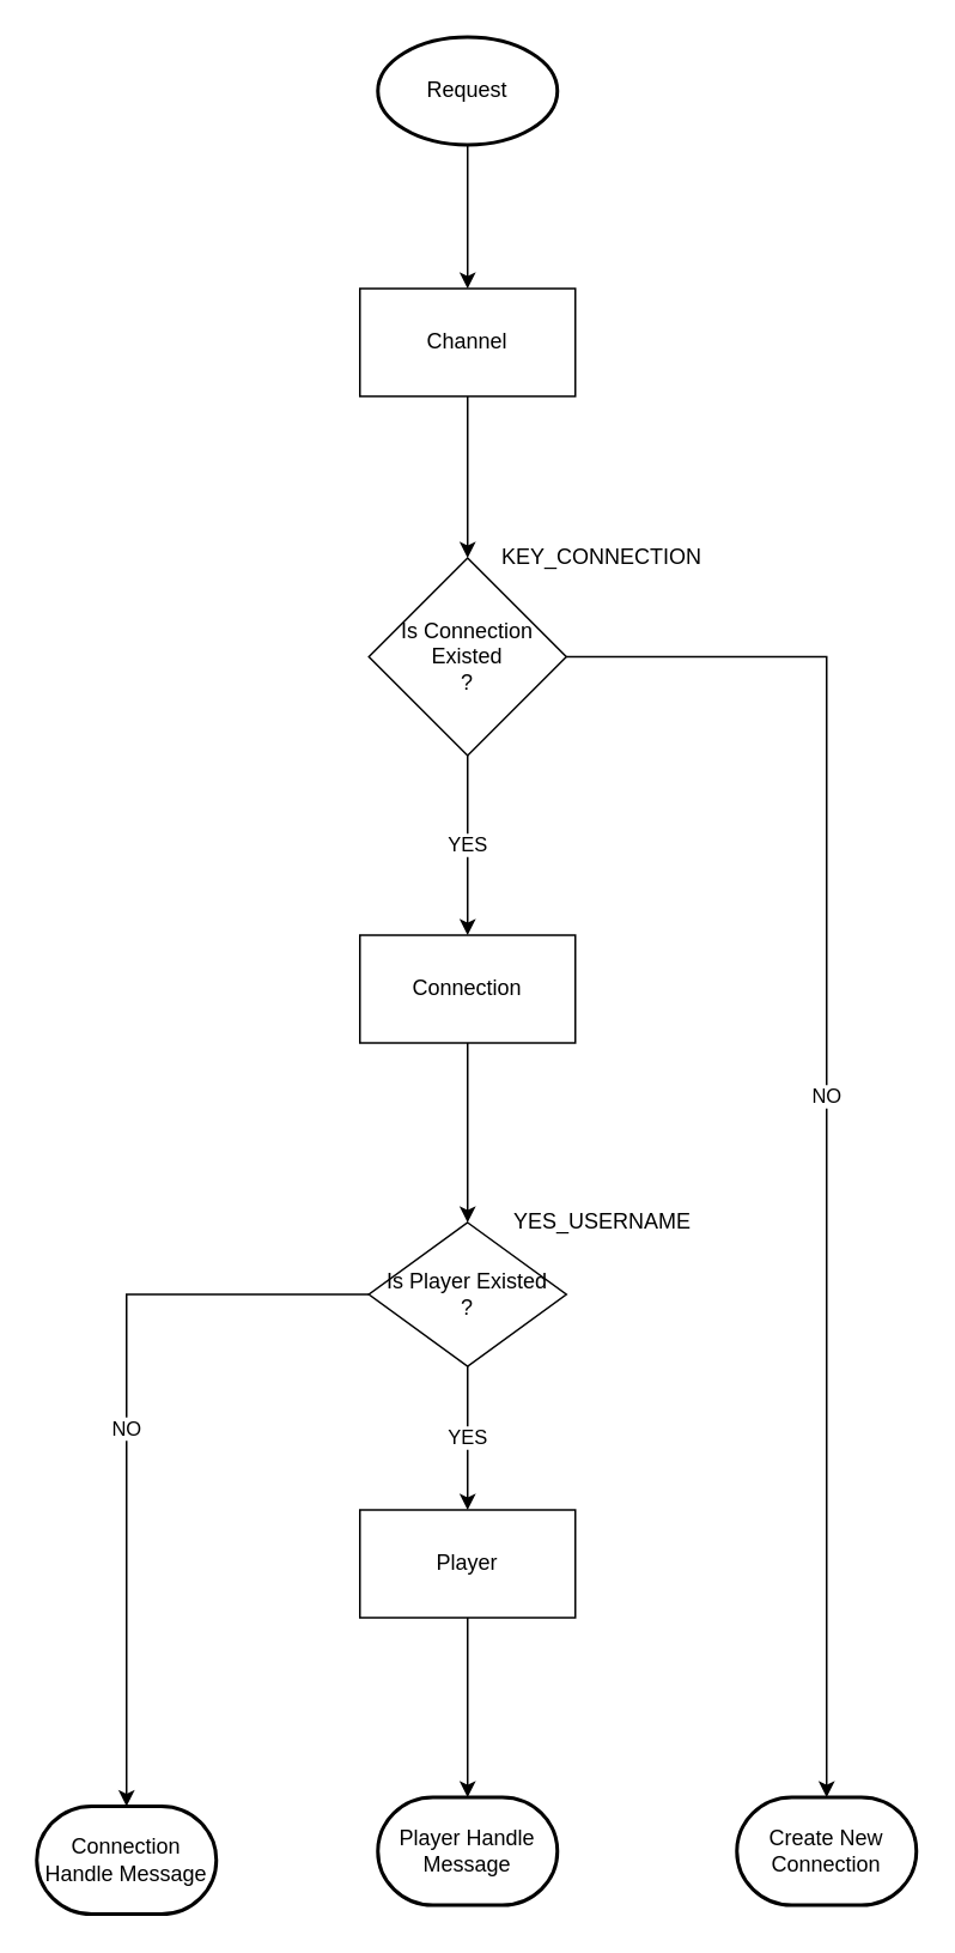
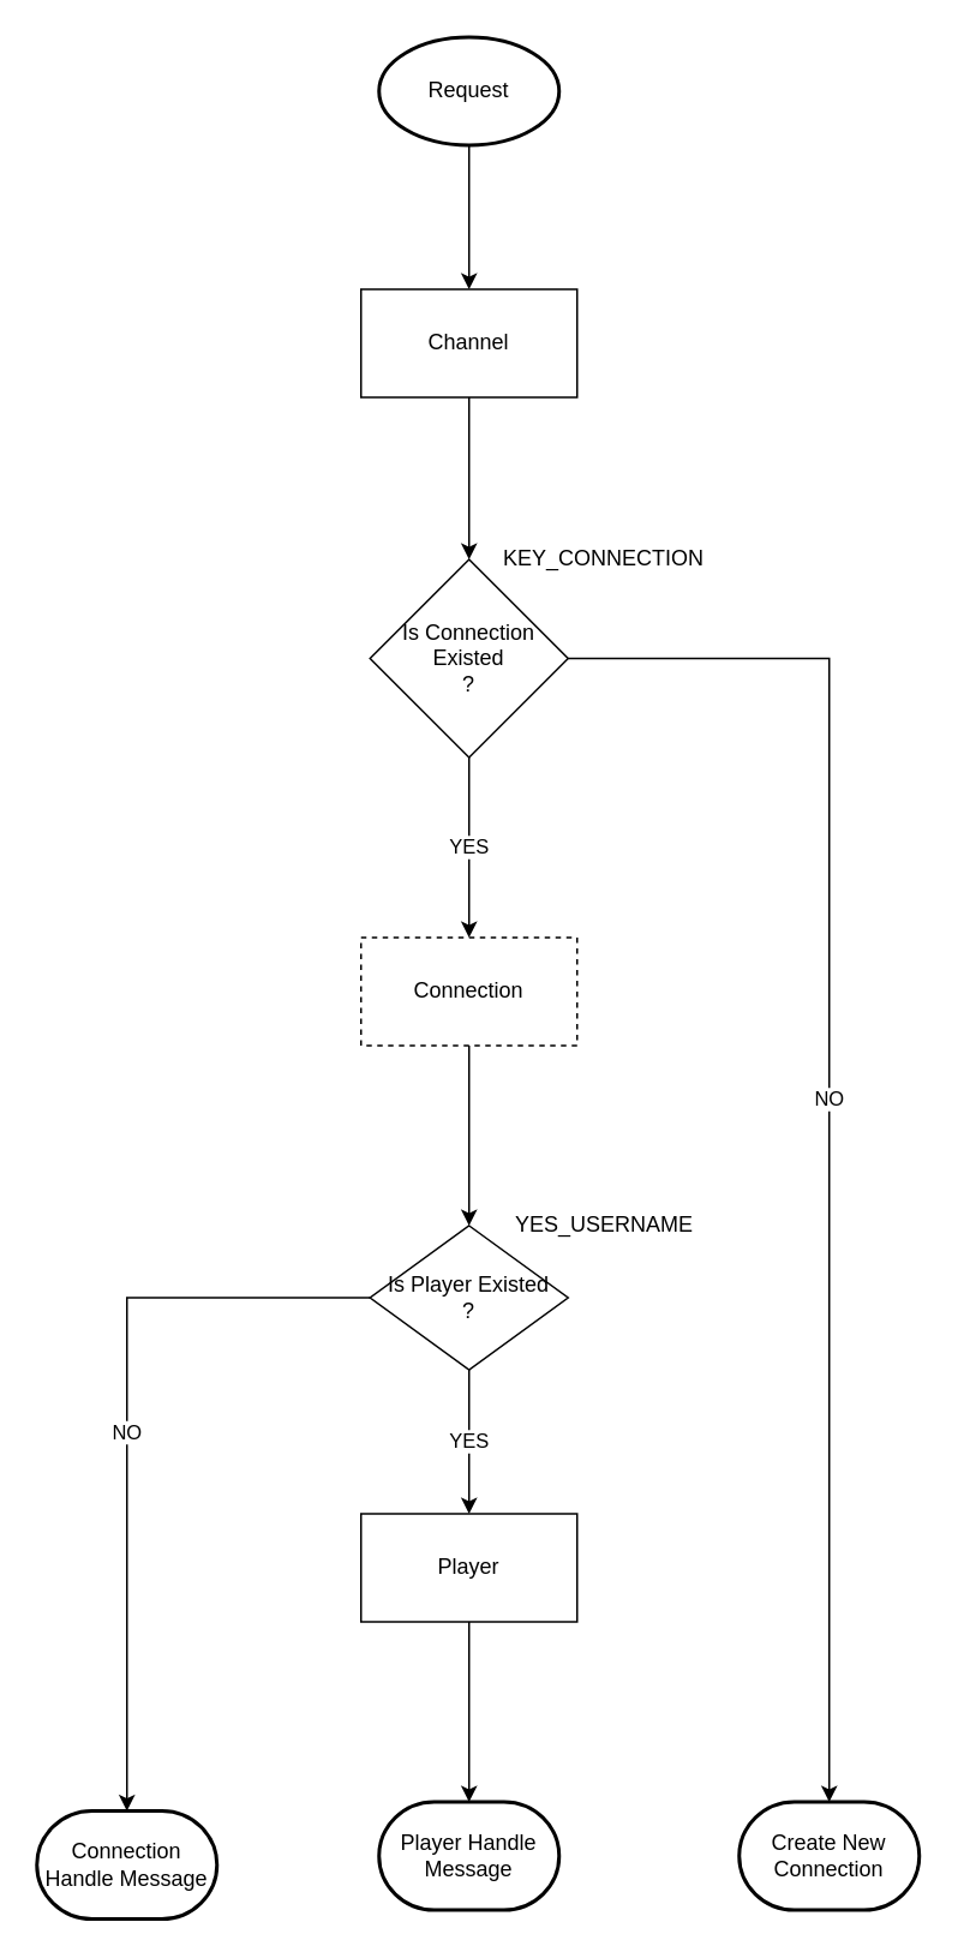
- <mxCell id="17" value="Connection" style="rounded=0;whiteSpace=wrap;html=1;" parent="1" vertex="1"><mxGeometry x="200" y="520" width="120" height="60" as="geometry" /></mxCell>
+ <mxCell id="17" value="Connection" style="rounded=0;whiteSpace=wrap;html=1;dashed=1;" parent="1" vertex="1"><mxGeometry x="200" y="520" width="120" height="60" as="geometry" /></mxCell>
